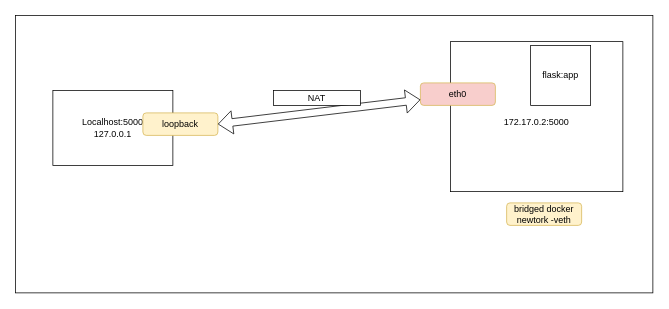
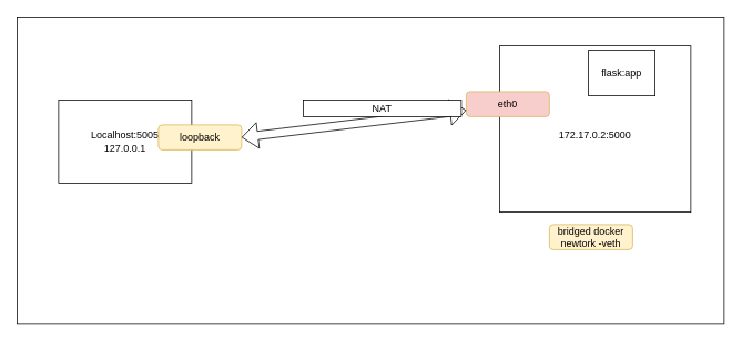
- <mxCell id="9" value="flask:app" style="whiteSpace=wrap;html=1;aspect=fixed;" vertex="1" parent="1"><mxGeometry x="707" y="60" width="80" height="80" as="geometry" /></mxCell>
+ <mxCell id="9" value="flask:app" style="whiteSpace=wrap;html=1;aspect=fixed;" vertex="1" parent="1"><mxGeometry x="707" y="60" width="80" height="55" as="geometry" /></mxCell>
- <mxCell id="8" value="NAT" style="rounded=0;whiteSpace=wrap;html=1;" vertex="1" parent="1"><mxGeometry x="364" y="120" width="116" height="20" as="geometry" /></mxCell>
+ <mxCell id="8" value="NAT" style="rounded=0;whiteSpace=wrap;html=1;" vertex="1" parent="1"><mxGeometry x="364" y="120" width="190" height="20" as="geometry" /></mxCell>
- <mxCell id="4" value="Localhost:5000&lt;br&gt;127.0.0.1" style="rounded=0;whiteSpace=wrap;html=1;" vertex="1" parent="1"><mxGeometry x="70" y="120" width="160" height="100" as="geometry" /></mxCell>
+ <mxCell id="4" value="Localhost:5005&lt;br&gt;127.0.0.1" style="rounded=0;whiteSpace=wrap;html=1;" vertex="1" parent="1"><mxGeometry x="70" y="120" width="160" height="100" as="geometry" /></mxCell>
- <mxCell id="10" value="bridged docker&lt;br&gt;newtork -veth" style="rounded=1;whiteSpace=wrap;html=1;fillColor=#fff2cc;strokeColor=#d6b656;" vertex="1" parent="1"><mxGeometry x="675" y="270" width="100" height="30" as="geometry" /></mxCell>
+ <mxCell id="10" value="bridged docker&lt;br&gt;newtork -veth" style="rounded=1;whiteSpace=wrap;html=1;fillColor=#fff2cc;strokeColor=#d6b656;" vertex="1" parent="1"><mxGeometry x="660" y="270" width="100" height="30" as="geometry" /></mxCell>
